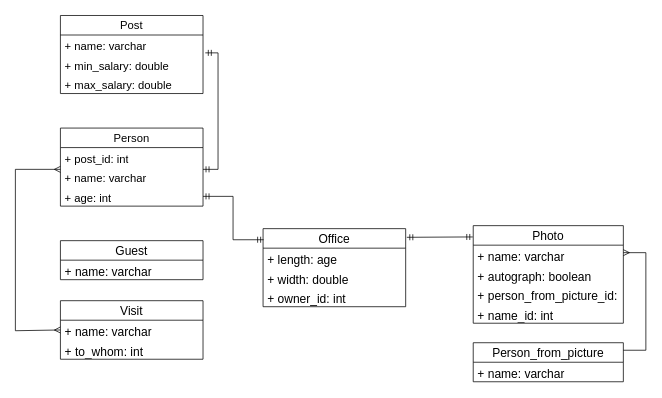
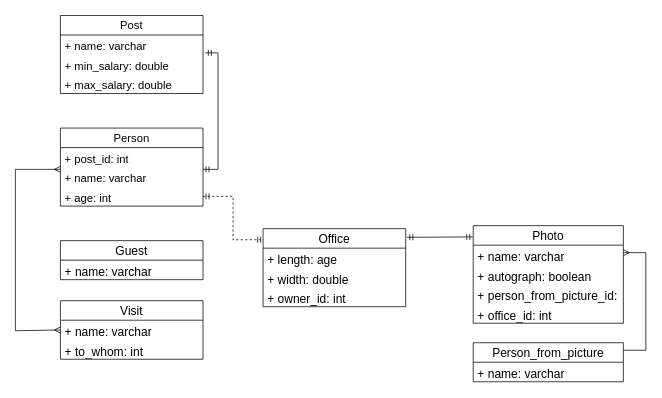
- <mxCell id="3" style="edgeStyle=orthogonalEdgeStyle;rounded=0;orthogonalLoop=1;jettySize=auto;html=1;exitX=1;exitY=0.5;exitDx=0;exitDy=0;entryX=0.004;entryY=0.142;entryDx=0;entryDy=0;startArrow=ERmandOne;startFill=0;endArrow=ERmandOne;endFill=0;entryPerimeter=0;" parent="1" source="14" target="20" edge="1"><mxGeometry relative="1" as="geometry"><mxPoint x="250" y="264" as="sourcePoint" /><mxPoint x="340" y="478" as="targetPoint" /></mxGeometry></mxCell>
+ <mxCell id="3" style="edgeStyle=orthogonalEdgeStyle;rounded=0;orthogonalLoop=1;jettySize=auto;html=1;exitX=1;exitY=0.5;exitDx=0;exitDy=0;entryX=0.004;entryY=0.142;entryDx=0;entryDy=0;startArrow=ERmandOne;startFill=0;endArrow=ERmandOne;endFill=0;entryPerimeter=0;dashed=1;" parent="1" source="14" target="20" edge="1"><mxGeometry relative="1" as="geometry"><mxPoint x="250" y="264" as="sourcePoint" /><mxPoint x="340" y="478" as="targetPoint" /></mxGeometry></mxCell>
- <mxCell id="28" value="+ name_id: int" style="text;strokeColor=none;fillColor=none;align=left;verticalAlign=top;spacingLeft=4;spacingRight=4;overflow=hidden;rotatable=0;points=[[0,0.5],[1,0.5]];portConstraint=eastwest;whiteSpace=wrap;html=1;fontSize=16;" parent="24" vertex="1"><mxGeometry y="104" width="200" height="26" as="geometry" /></mxCell>
+ <mxCell id="28" value="+ office_id: int" style="text;strokeColor=none;fillColor=none;align=left;verticalAlign=top;spacingLeft=4;spacingRight=4;overflow=hidden;rotatable=0;points=[[0,0.5],[1,0.5]];portConstraint=eastwest;whiteSpace=wrap;html=1;fontSize=16;" parent="24" vertex="1"><mxGeometry y="104" width="200" height="26" as="geometry" /></mxCell>
